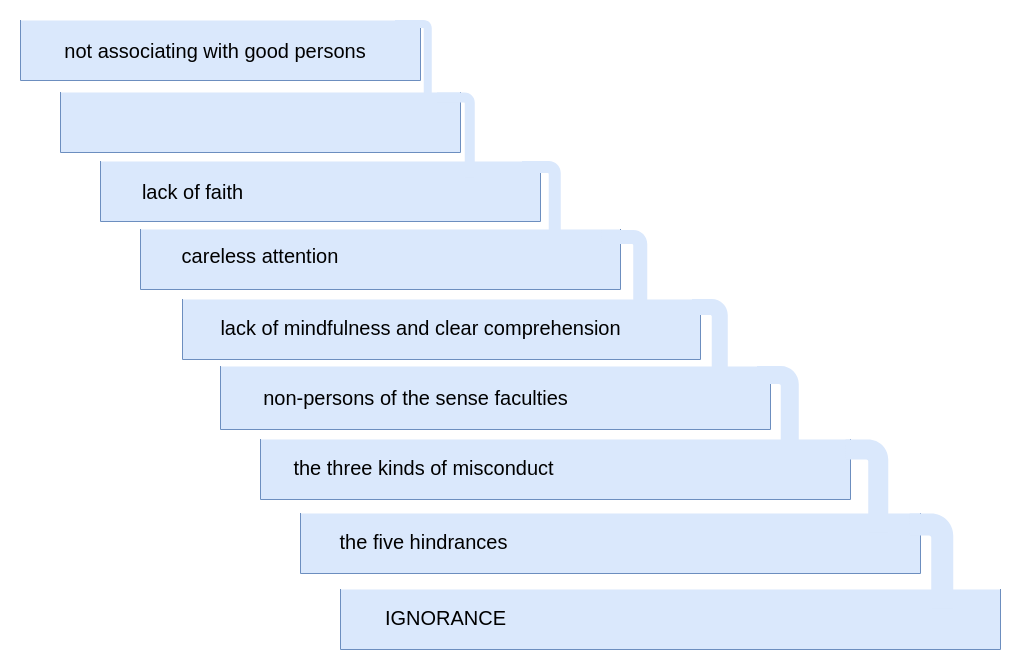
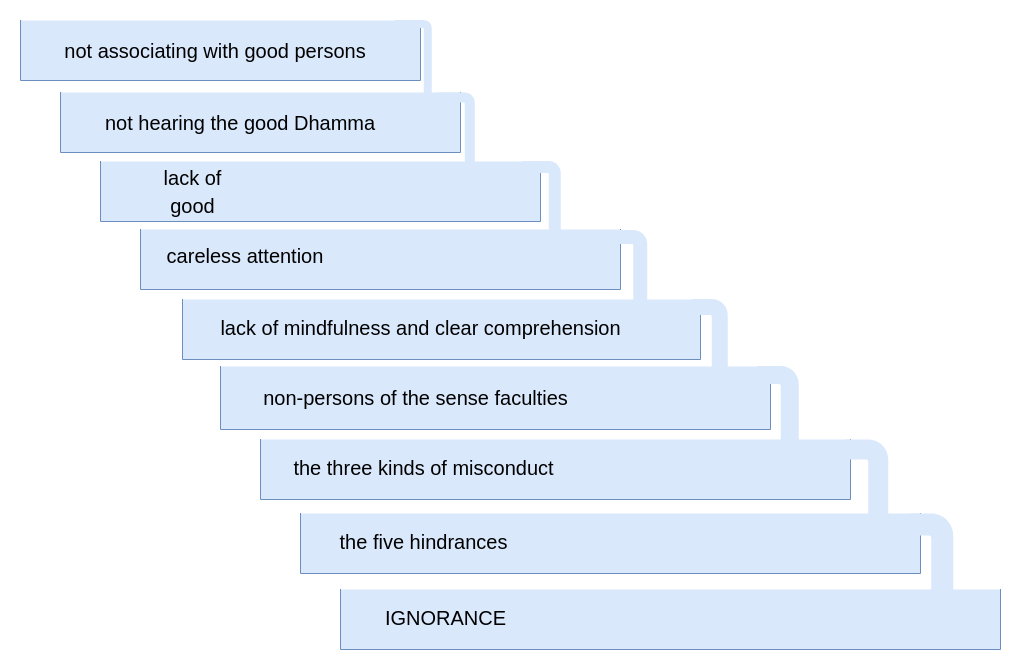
+ <mxCell id="4" value="&lt;font style=&quot;font-size: 20px&quot;&gt;not hearing the good Dhamma&lt;/font&gt;" style="text;fontSize=23;fontStyle=0;verticalAlign=middle;align=center;whiteSpace=wrap;html=1;" vertex="1" parent="1"><mxGeometry x="100" y="98" width="280" height="48" as="geometry" /></mxCell>
- <mxCell id="8" value="&lt;font style=&quot;font-size: 20px&quot;&gt;lack of faith&lt;/font&gt;" style="text;strokeColor=none;fillColor=none;fontSize=23;fontStyle=0;verticalAlign=middle;align=center;whiteSpace=wrap;html=1;" vertex="1" parent="1"><mxGeometry x="140" y="171" width="105" height="40" as="geometry" /></mxCell>
+ <mxCell id="8" value="&lt;font style=&quot;font-size: 20px&quot;&gt;lack of good&lt;/font&gt;" style="text;strokeColor=none;fillColor=none;fontSize=23;fontStyle=0;verticalAlign=middle;align=center;whiteSpace=wrap;html=1;" vertex="1" parent="1"><mxGeometry x="140" y="171" width="105" height="40" as="geometry" /></mxCell>
- <mxCell id="9" value="&lt;font style=&quot;font-size: 20px&quot;&gt;careless attention&lt;/font&gt;" style="text;strokeColor=none;fillColor=none;fontSize=23;fontStyle=0;verticalAlign=middle;align=center;whiteSpace=wrap;html=1;" vertex="1" parent="1"><mxGeometry x="180" y="235" width="160" height="40" as="geometry" /></mxCell>
+ <mxCell id="9" value="&lt;font style=&quot;font-size: 20px&quot;&gt;careless attention&lt;/font&gt;" style="text;strokeColor=none;fillColor=none;fontSize=23;fontStyle=0;verticalAlign=middle;align=center;whiteSpace=wrap;html=1;" vertex="1" parent="1"><mxGeometry x="165" y="235" width="160" height="40" as="geometry" /></mxCell>
